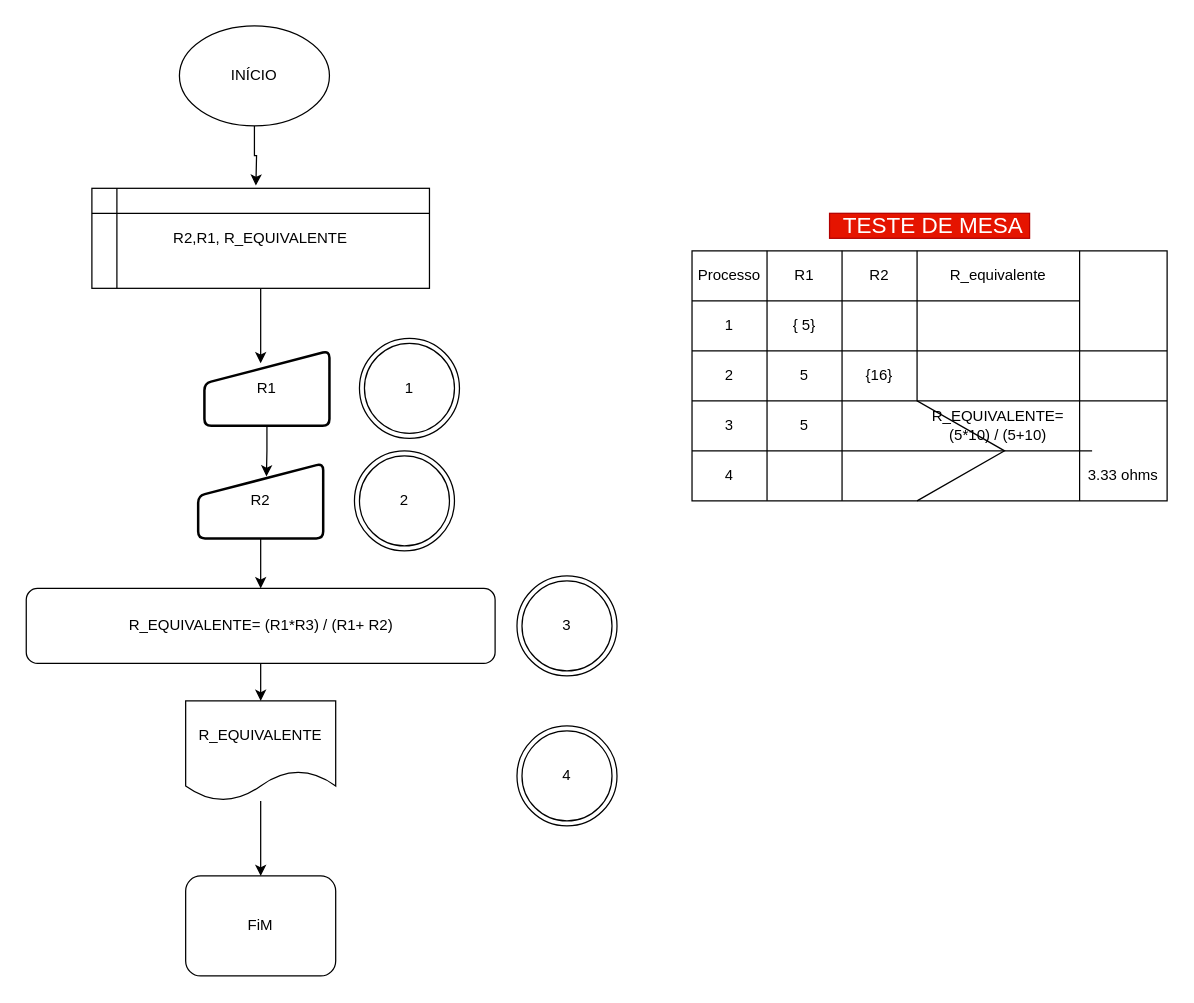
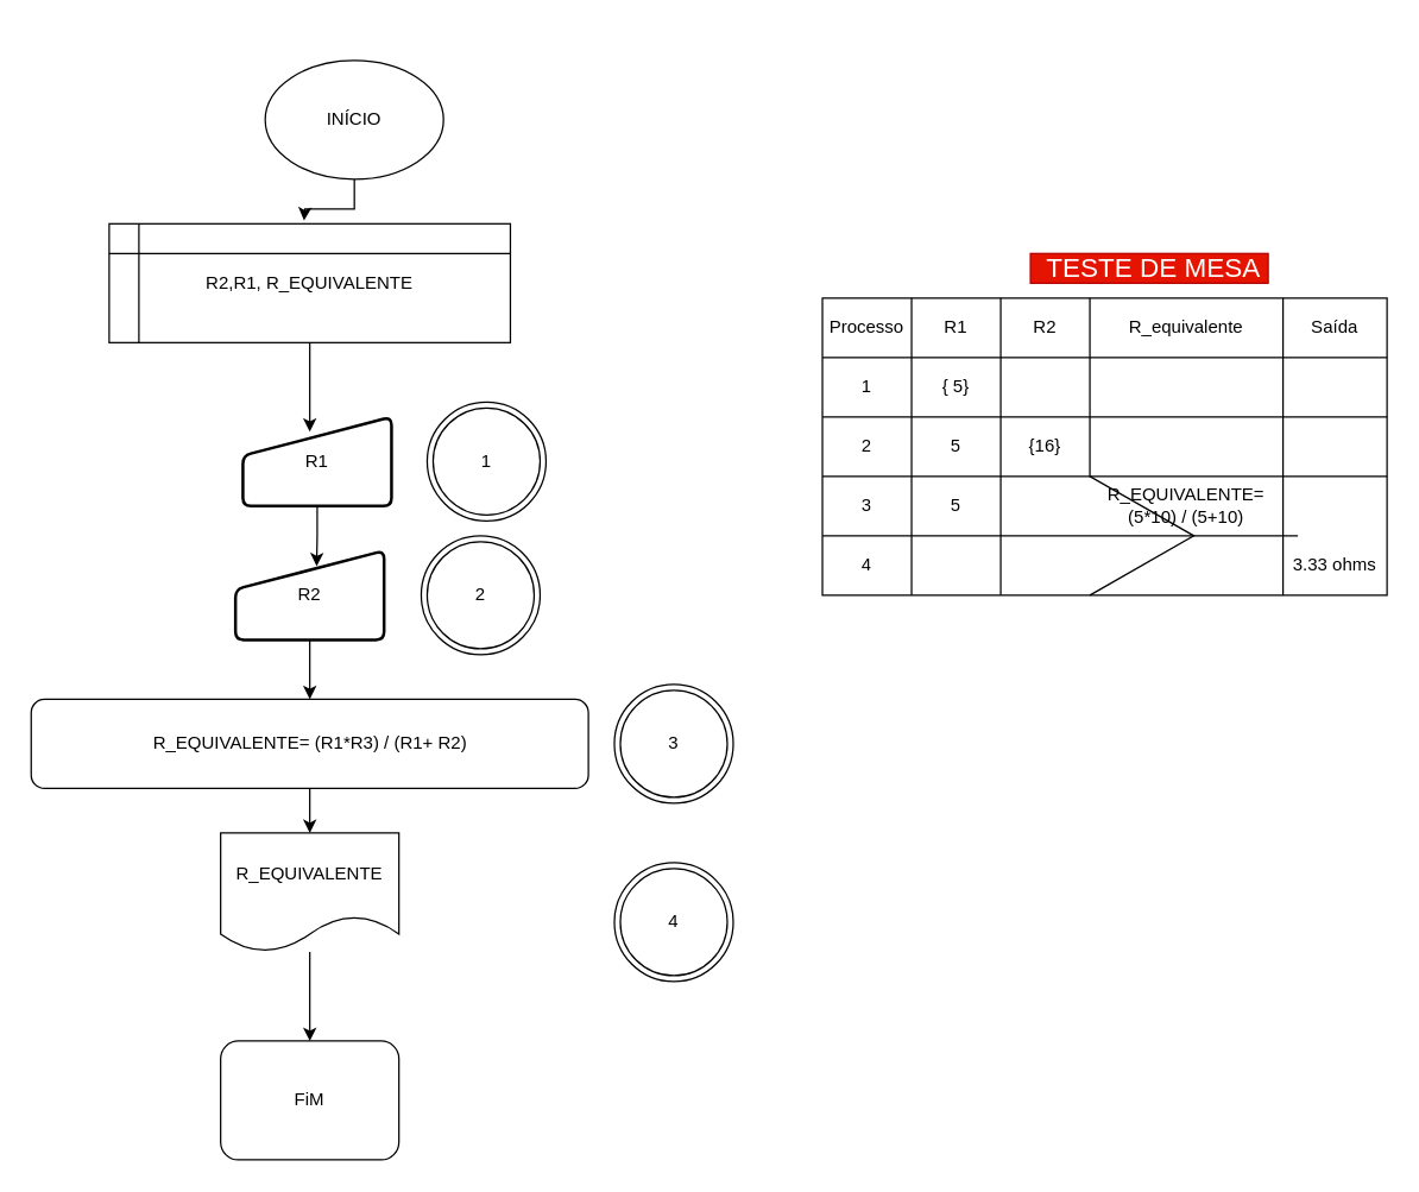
- <mxCell id="3" value="INÍCIO" style="ellipse;whiteSpace=wrap;html=1;" vertex="1" parent="1"><mxGeometry x="143" y="20" width="120" height="80" as="geometry" /></mxCell>
+ <mxCell id="3" value="INÍCIO" style="ellipse;whiteSpace=wrap;html=1;" vertex="1" parent="1"><mxGeometry x="178" y="40" width="120" height="80" as="geometry" /></mxCell>
- <mxCell id="49" value="&lt;font style=&quot;font-size: 18px&quot;&gt;&amp;nbsp;TESTE DE MESA&lt;/font&gt;" style="text;html=1;align=center;verticalAlign=middle;resizable=0;points=[];autosize=1;fillColor=#e51400;strokeColor=#B20000;fontColor=#ffffff;" vertex="1" parent="1"><mxGeometry x="663" y="170" width="160" height="20" as="geometry" /></mxCell>
+ <mxCell id="49" value="&lt;font style=&quot;font-size: 18px&quot;&gt;&amp;nbsp;TESTE DE MESA&lt;/font&gt;" style="text;html=1;align=center;verticalAlign=middle;resizable=0;points=[];autosize=1;fillColor=#e51400;strokeColor=#B20000;fontColor=#ffffff;" vertex="1" parent="1"><mxGeometry x="693" y="170" width="160" height="20" as="geometry" /></mxCell>
+ <mxCell id="25" value="Saída" style="shape=partialRectangle;html=1;whiteSpace=wrap;connectable=0;overflow=hidden;fillColor=none;top=0;left=0;bottom=0;right=0;" vertex="1" parent="20"><mxGeometry x="310" width="70" height="40" as="geometry" /></mxCell>
